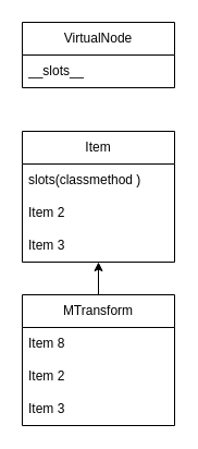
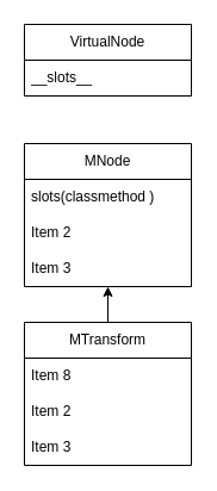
- <mxCell id="2" value="Item" style="swimlane;fontStyle=0;childLayout=stackLayout;horizontal=1;startSize=30;horizontalStack=0;resizeParent=1;resizeParentMax=0;resizeLast=0;collapsible=1;marginBottom=0;whiteSpace=wrap;html=1;" parent="1" vertex="1"><mxGeometry x="20" y="120" width="140" height="120" as="geometry" /></mxCell>
+ <mxCell id="2" value="MNode" style="swimlane;fontStyle=0;childLayout=stackLayout;horizontal=1;startSize=30;horizontalStack=0;resizeParent=1;resizeParentMax=0;resizeLast=0;collapsible=1;marginBottom=0;whiteSpace=wrap;html=1;" parent="1" vertex="1"><mxGeometry x="20" y="120" width="140" height="120" as="geometry" /></mxCell>
